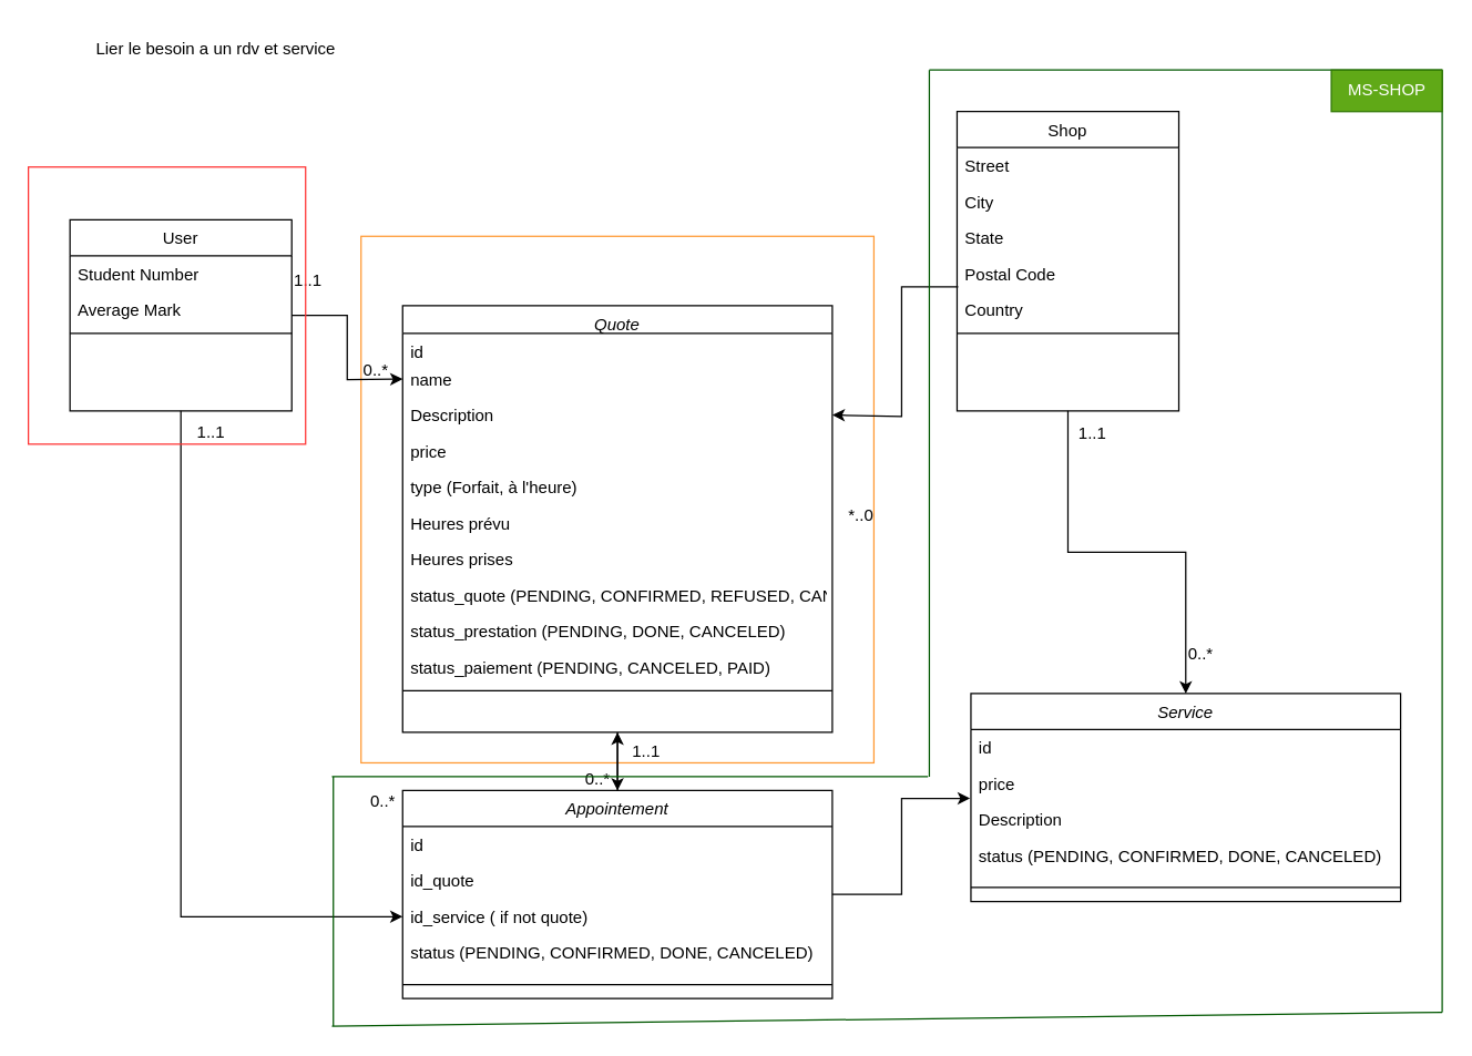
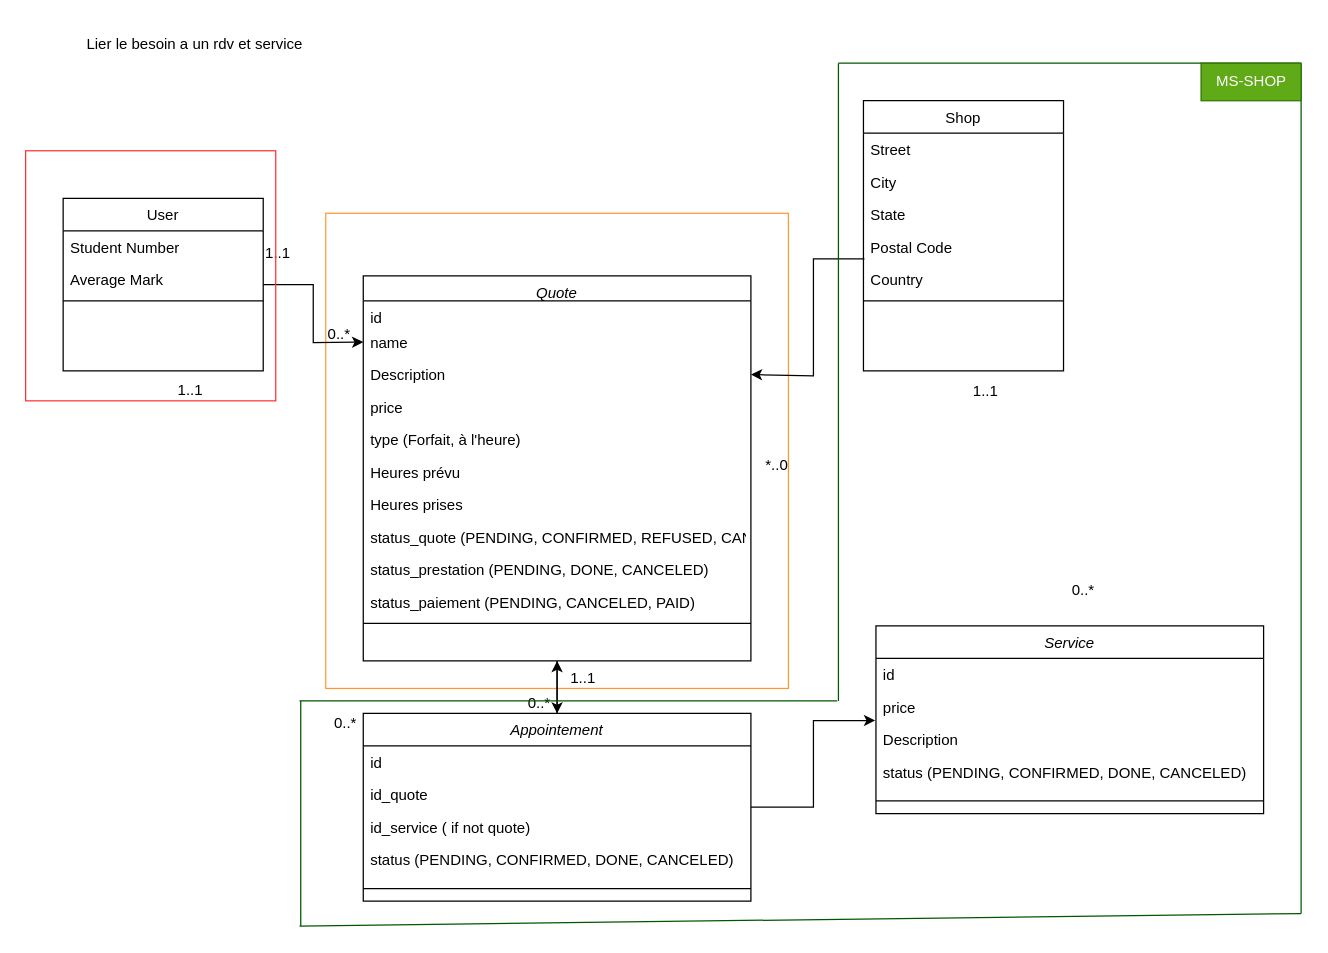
- <mxCell id="9" style="edgeStyle=orthogonalEdgeStyle;rounded=0;orthogonalLoop=1;jettySize=auto;html=1;entryX=0.5;entryY=0;entryDx=0;entryDy=0;" edge="1" parent="1" source="10" target="43"><mxGeometry relative="1" as="geometry" /></mxCell>
- <mxCell id="3" style="edgeStyle=orthogonalEdgeStyle;rounded=0;orthogonalLoop=1;jettySize=auto;html=1;entryX=0;entryY=0.5;entryDx=0;entryDy=0;" edge="1" parent="1" source="5" target="36"><mxGeometry relative="1" as="geometry" /></mxCell>
